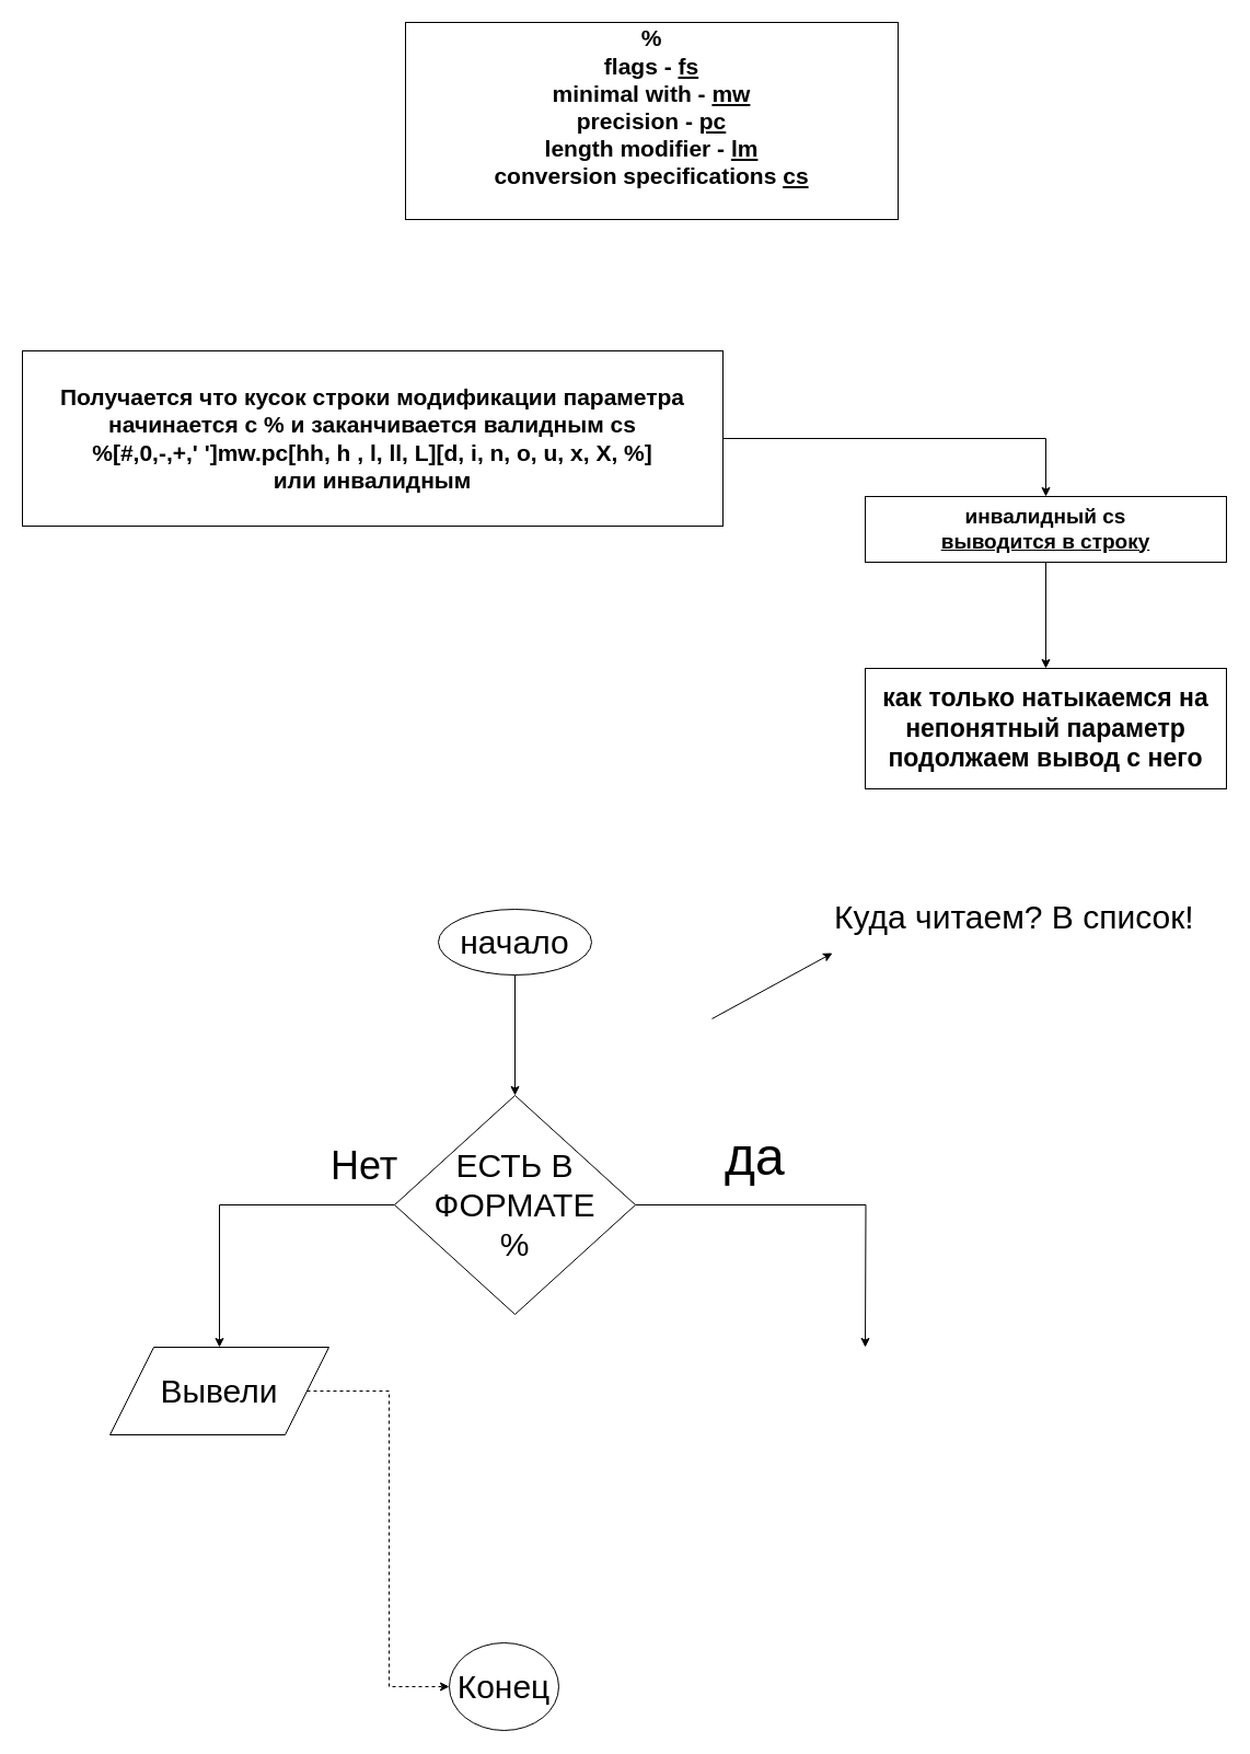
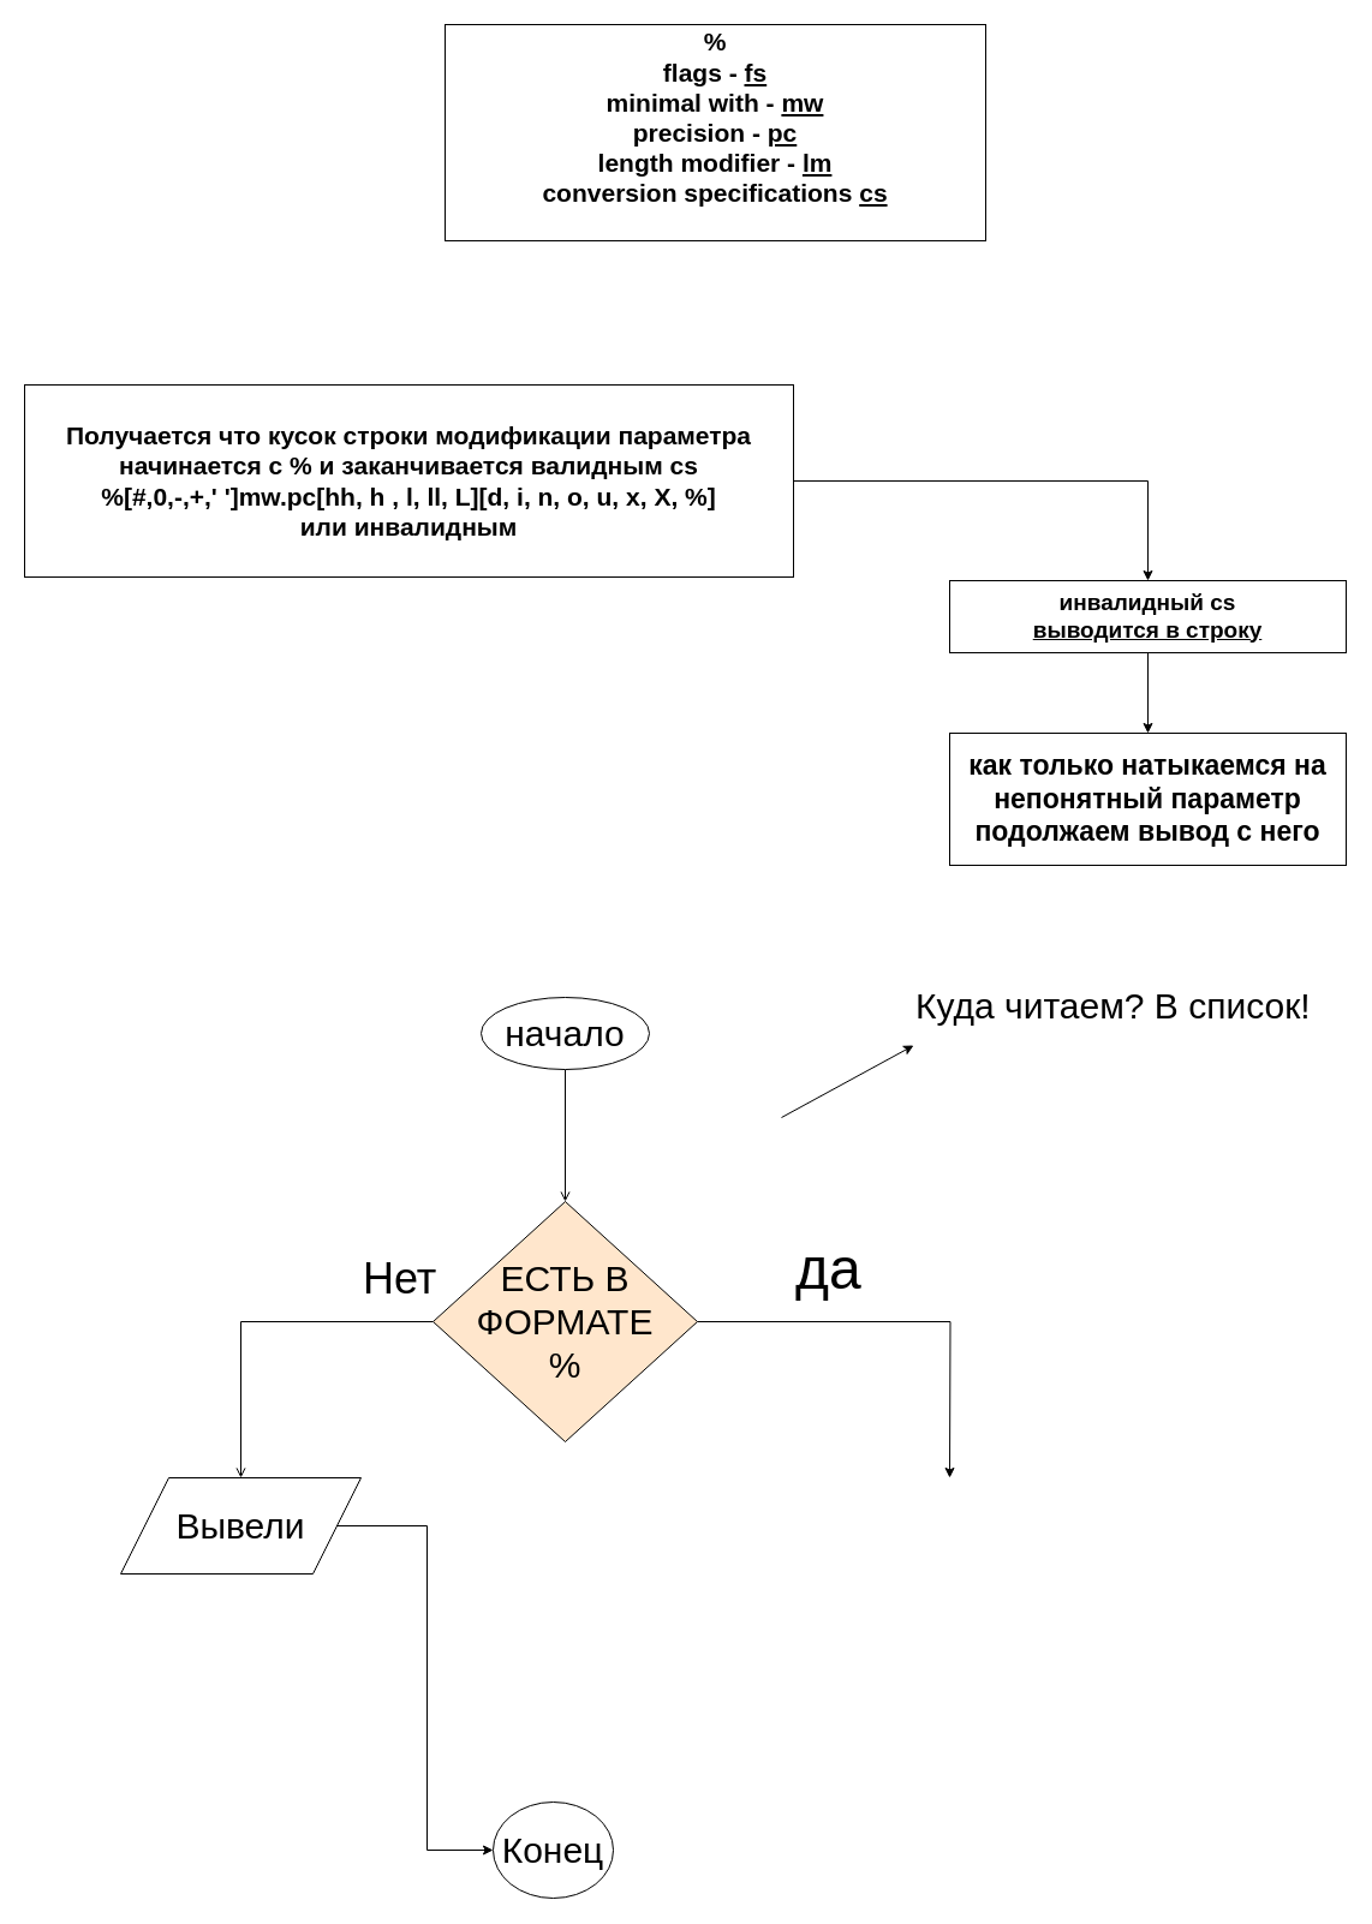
- <mxCell id="4" value="&lt;font style=&quot;font-size: 19px&quot;&gt;&lt;b&gt;инвалидный cs &lt;br&gt;&lt;u&gt;выводится в строку&lt;/u&gt;&lt;/b&gt;&lt;/font&gt;" style="rounded=0;whiteSpace=wrap;html=1;" parent="1" vertex="1"><mxGeometry x="790" y="453" width="330" height="60" as="geometry" /></mxCell>
+ <mxCell id="4" value="&lt;font style=&quot;font-size: 19px&quot;&gt;&lt;b&gt;инвалидный cs &lt;br&gt;&lt;u&gt;выводится в строку&lt;/u&gt;&lt;/b&gt;&lt;/font&gt;" style="rounded=0;whiteSpace=wrap;html=1;" parent="1" vertex="1"><mxGeometry x="790" y="483" width="330" height="60" as="geometry" /></mxCell>
- <mxCell id="8" style="edgeStyle=orthogonalEdgeStyle;rounded=0;orthogonalLoop=1;jettySize=auto;html=1;entryX=0.5;entryY=0;entryDx=0;entryDy=0;" edge="1" parent="1" source="9" target="12"><mxGeometry relative="1" as="geometry"><mxPoint x="470" y="920" as="targetPoint" /></mxGeometry></mxCell>
+ <mxCell id="8" style="edgeStyle=orthogonalEdgeStyle;rounded=0;orthogonalLoop=1;jettySize=auto;html=1;entryX=0.5;entryY=0;entryDx=0;entryDy=0;endArrow=open;" edge="1" parent="1" source="9" target="12"><mxGeometry relative="1" as="geometry"><mxPoint x="470" y="920" as="targetPoint" /></mxGeometry></mxCell>
- <mxCell id="12" value="&lt;font style=&quot;font-size: 30px&quot;&gt;ЕСТЬ В ФОРМАТЕ&lt;br&gt;%&lt;br&gt;&lt;/font&gt;" style="rhombus;whiteSpace=wrap;html=1;" vertex="1" parent="1"><mxGeometry x="360" y="1000" width="220" height="200" as="geometry" /></mxCell>
+ <mxCell id="12" value="&lt;font style=&quot;font-size: 30px&quot;&gt;ЕСТЬ В ФОРМАТЕ&lt;br&gt;%&lt;br&gt;&lt;/font&gt;" style="rhombus;whiteSpace=wrap;html=1;fillColor=#ffe6cc;" vertex="1" parent="1"><mxGeometry x="360" y="1000" width="220" height="200" as="geometry" /></mxCell>
- <mxCell id="11" style="edgeStyle=orthogonalEdgeStyle;rounded=0;orthogonalLoop=1;jettySize=auto;html=1;" edge="1" parent="1" source="12" target="16"><mxGeometry relative="1" as="geometry"><mxPoint x="210" y="1230" as="targetPoint" /></mxGeometry></mxCell>
+ <mxCell id="11" style="edgeStyle=orthogonalEdgeStyle;rounded=0;orthogonalLoop=1;jettySize=auto;html=1;endArrow=open;" edge="1" parent="1" source="12" target="16"><mxGeometry relative="1" as="geometry"><mxPoint x="210" y="1230" as="targetPoint" /></mxGeometry></mxCell>
- <mxCell id="15" style="edgeStyle=orthogonalEdgeStyle;rounded=0;orthogonalLoop=1;jettySize=auto;html=1;entryX=0;entryY=0.5;entryDx=0;entryDy=0;dashed=1;" edge="1" parent="1" source="16" target="17"><mxGeometry relative="1" as="geometry" /></mxCell>
+ <mxCell id="15" style="edgeStyle=orthogonalEdgeStyle;rounded=0;orthogonalLoop=1;jettySize=auto;html=1;entryX=0;entryY=0.5;entryDx=0;entryDy=0;" edge="1" parent="1" source="16" target="17"><mxGeometry relative="1" as="geometry" /></mxCell>
